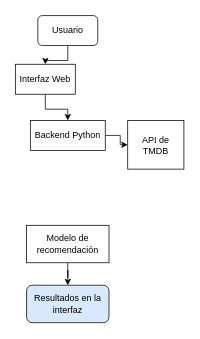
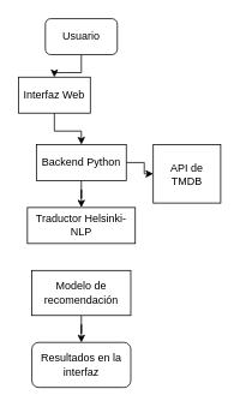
+ <mxCell id="6" style="edgeStyle=orthogonalEdgeStyle;rounded=0;orthogonalLoop=1;jettySize=auto;html=1;" edge="1" parent="1" source="8" target="10"><mxGeometry relative="1" as="geometry" /></mxCell>
+ <mxCell id="10" value="Traductor Helsinki-NLP" style="rounded=0;whiteSpace=wrap;html=1;" vertex="1" parent="1"><mxGeometry x="30" y="230" width="120" height="40" as="geometry" /></mxCell>
- <mxCell id="13" value="Resultados en la interfaz" style="rounded=1;whiteSpace=wrap;html=1;fillColor=#dae8fc;" vertex="1" parent="1"><mxGeometry x="35" y="380" width="110" height="50" as="geometry" /></mxCell>
+ <mxCell id="13" value="Resultados en la interfaz" style="rounded=1;whiteSpace=wrap;html=1;" vertex="1" parent="1"><mxGeometry x="35" y="380" width="110" height="50" as="geometry" /></mxCell>
